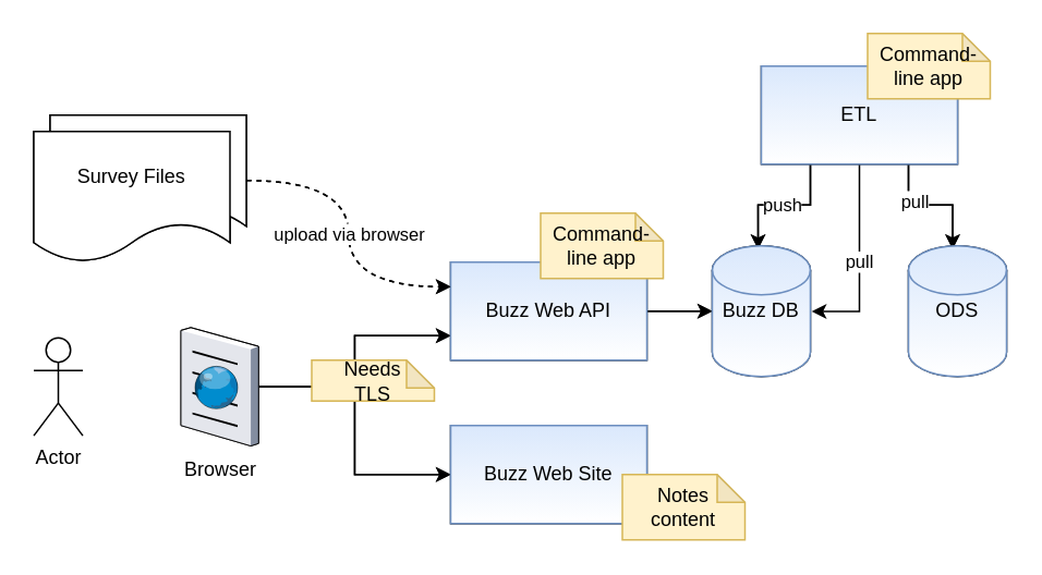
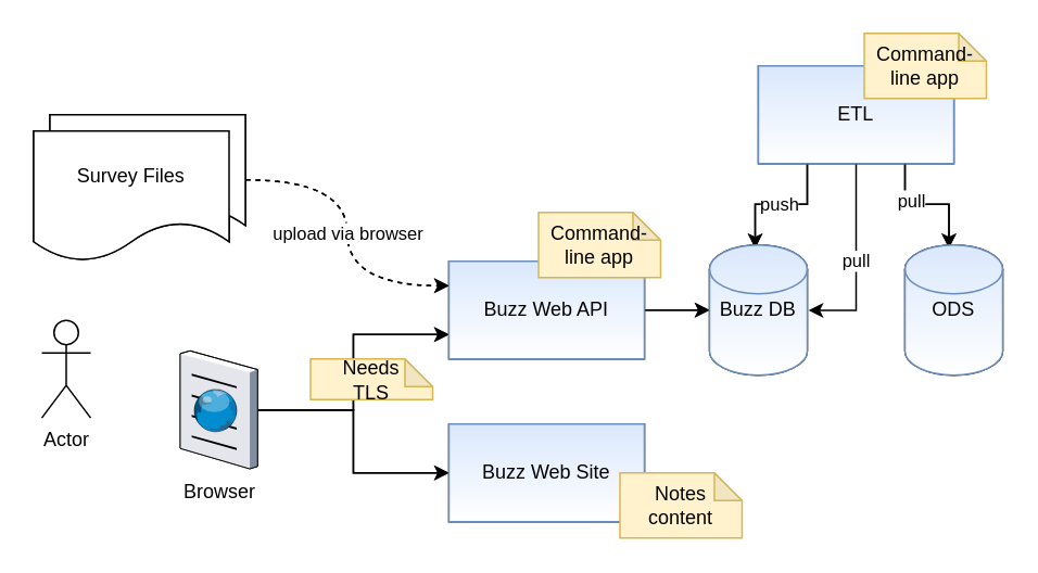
- <mxCell id="16" value="Actor" style="shape=umlActor;verticalLabelPosition=bottom;verticalAlign=top;html=1;outlineConnect=0;" vertex="1" parent="1"><mxGeometry x="20" y="206.25" width="30" height="60" as="geometry" /></mxCell>
+ <mxCell id="16" value="Actor" style="shape=umlActor;verticalLabelPosition=bottom;verticalAlign=top;html=1;outlineConnect=0;" vertex="1" parent="1"><mxGeometry x="25" y="196.25" width="30" height="60" as="geometry" /></mxCell>
- <mxCell id="20" value="Browser" style="verticalLabelPosition=bottom;aspect=fixed;html=1;verticalAlign=top;strokeColor=none;align=center;outlineConnect=0;shape=mxgraph.citrix.browser;gradientColor=#ffffff;" vertex="1" parent="1"><mxGeometry x="110" y="200" width="47.5" height="72.5" as="geometry" /></mxCell>
+ <mxCell id="20" value="Browser" style="verticalLabelPosition=bottom;aspect=fixed;html=1;verticalAlign=top;strokeColor=none;align=center;outlineConnect=0;shape=mxgraph.citrix.browser;gradientColor=#ffffff;" vertex="1" parent="1"><mxGeometry x="110" y="215" width="47.5" height="72.5" as="geometry" /></mxCell>
